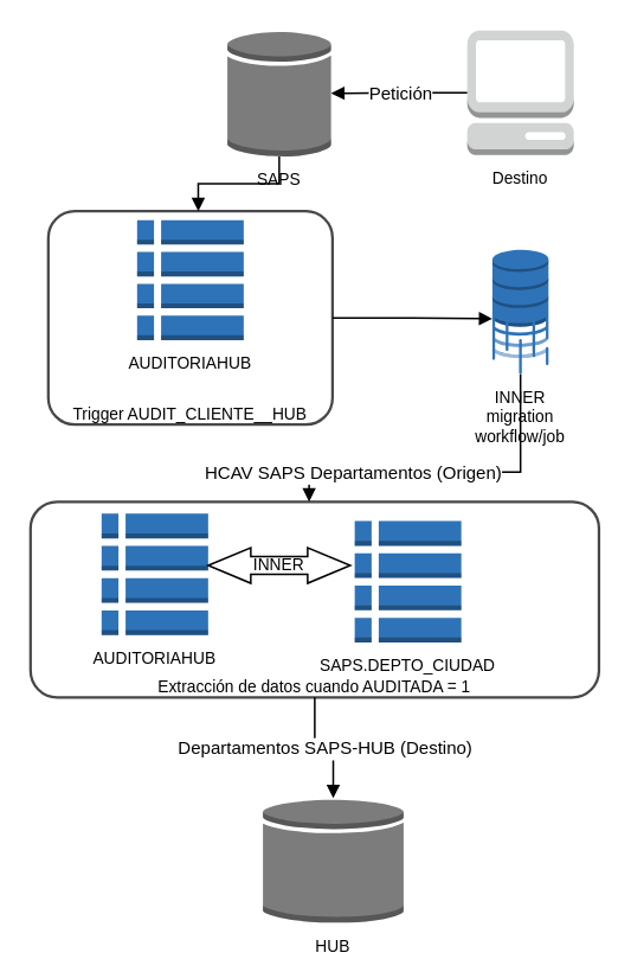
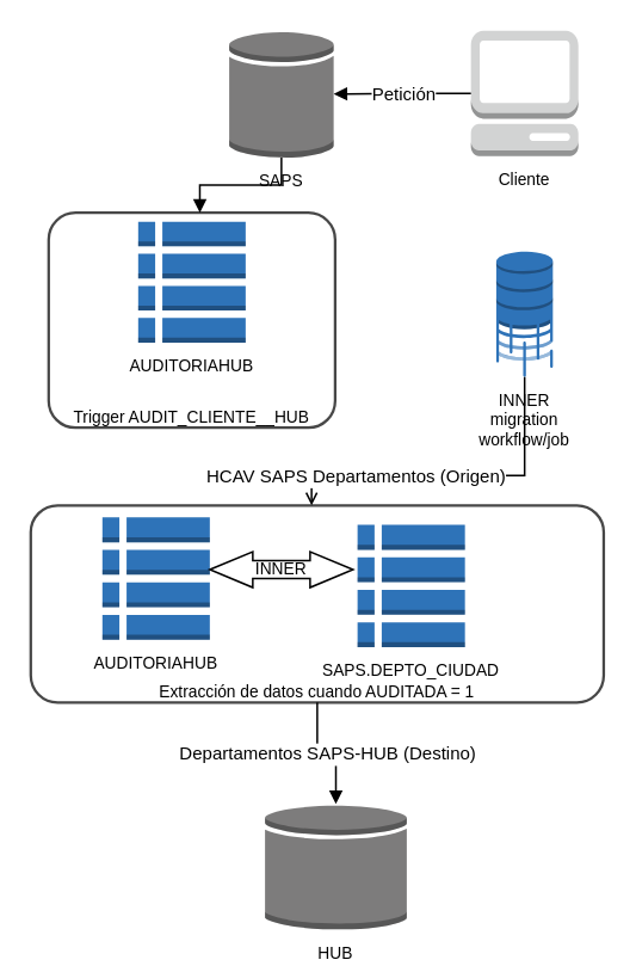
- <mxCell id="2" value="Destino" style="html=1;whiteSpace=wrap;shape=mxgraph.aws3.management_console;labelPosition=center;verticalLabelPosition=bottom;align=center;verticalAlign=top;fontSize=11;spacing=5;strokeOpacity=100;fillColor=#d2d3d3;strokeWidth=1.2;" vertex="1" parent="1"><mxGeometry x="315" y="20" width="72" height="84" as="geometry" /></mxCell>
+ <mxCell id="2" value="Cliente" style="html=1;whiteSpace=wrap;shape=mxgraph.aws3.management_console;labelPosition=center;verticalLabelPosition=bottom;align=center;verticalAlign=top;fontSize=11;spacing=5;strokeOpacity=100;fillColor=#d2d3d3;strokeWidth=1.2;" vertex="1" parent="1"><mxGeometry x="315" y="20" width="72" height="84" as="geometry" /></mxCell>
- <mxCell id="18" value="" style="html=1;jettySize=18;fontSize=11;strokeWidth=1.2;rounded=1;arcSize=0;edgeStyle=orthogonalEdgeStyle;startArrow=none;endArrow=block;endFill=1;exitX=1.005;exitY=0.5;exitPerimeter=1;entryX=0.001;entryY=0.554;entryPerimeter=1;" edge="1" parent="1" source="6" target="8"><mxGeometry width="100" height="100" relative="1" as="geometry" /></mxCell>
- <mxCell id="14" value="" style="html=1;jettySize=18;fontSize=11;strokeWidth=1.2;rounded=1;arcSize=0;edgeStyle=orthogonalEdgeStyle;startArrow=none;endArrow=block;endFill=1;exitX=0.5;exitY=0.857;exitPerimeter=1;entryX=0.49;entryY=-0.007;entryPerimeter=1;" edge="1" parent="1" source="8" target="11"><mxGeometry width="100" height="100" relative="1" as="geometry"><Array as="points"><mxPoint x="351" y="318" /><mxPoint x="208" y="318" /></Array></mxGeometry></mxCell>
+ <mxCell id="14" value="" style="html=1;jettySize=18;fontSize=11;strokeWidth=1.2;rounded=1;arcSize=0;edgeStyle=orthogonalEdgeStyle;startArrow=none;endArrow=open;endFill=1;exitX=0.5;exitY=0.857;exitPerimeter=1;entryX=0.49;entryY=-0.007;entryPerimeter=1;" edge="1" parent="1" source="8" target="11"><mxGeometry width="100" height="100" relative="1" as="geometry"><Array as="points"><mxPoint x="351" y="318" /><mxPoint x="208" y="318" /></Array></mxGeometry></mxCell>
